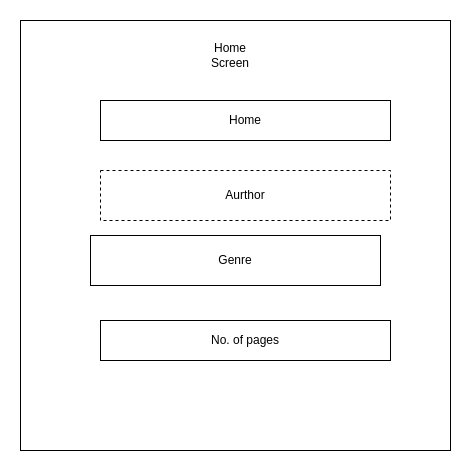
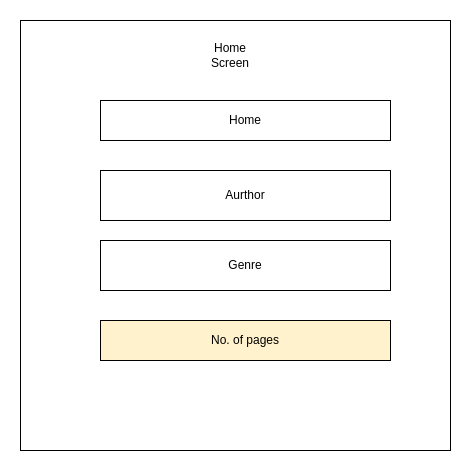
- <mxCell id="4" value="Aurthor" style="rounded=0;whiteSpace=wrap;html=1;dashed=1;" vertex="1" parent="1"><mxGeometry x="100" y="170" width="290" height="50" as="geometry" /></mxCell>
+ <mxCell id="4" value="Aurthor" style="rounded=0;whiteSpace=wrap;html=1;" vertex="1" parent="1"><mxGeometry x="100" y="170" width="290" height="50" as="geometry" /></mxCell>
- <mxCell id="5" value="Genre" style="rounded=0;whiteSpace=wrap;html=1;" vertex="1" parent="1"><mxGeometry x="90" y="235" width="290" height="50" as="geometry" /></mxCell>
+ <mxCell id="5" value="Genre" style="rounded=0;whiteSpace=wrap;html=1;" vertex="1" parent="1"><mxGeometry x="100" y="240" width="290" height="50" as="geometry" /></mxCell>
- <mxCell id="6" value="No. of pages" style="rounded=0;whiteSpace=wrap;html=1;" vertex="1" parent="1"><mxGeometry x="100" y="320" width="290" height="40" as="geometry" /></mxCell>
+ <mxCell id="6" value="No. of pages" style="rounded=0;whiteSpace=wrap;html=1;fillColor=#fff2cc;" vertex="1" parent="1"><mxGeometry x="100" y="320" width="290" height="40" as="geometry" /></mxCell>
